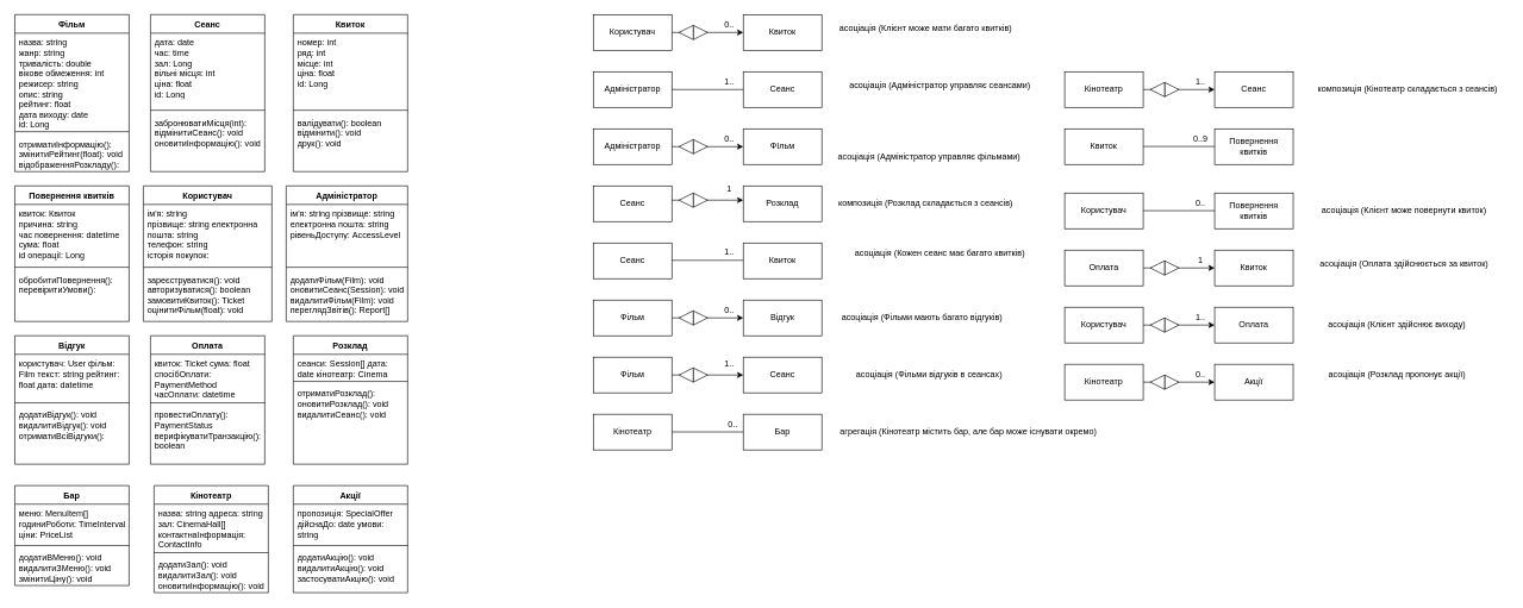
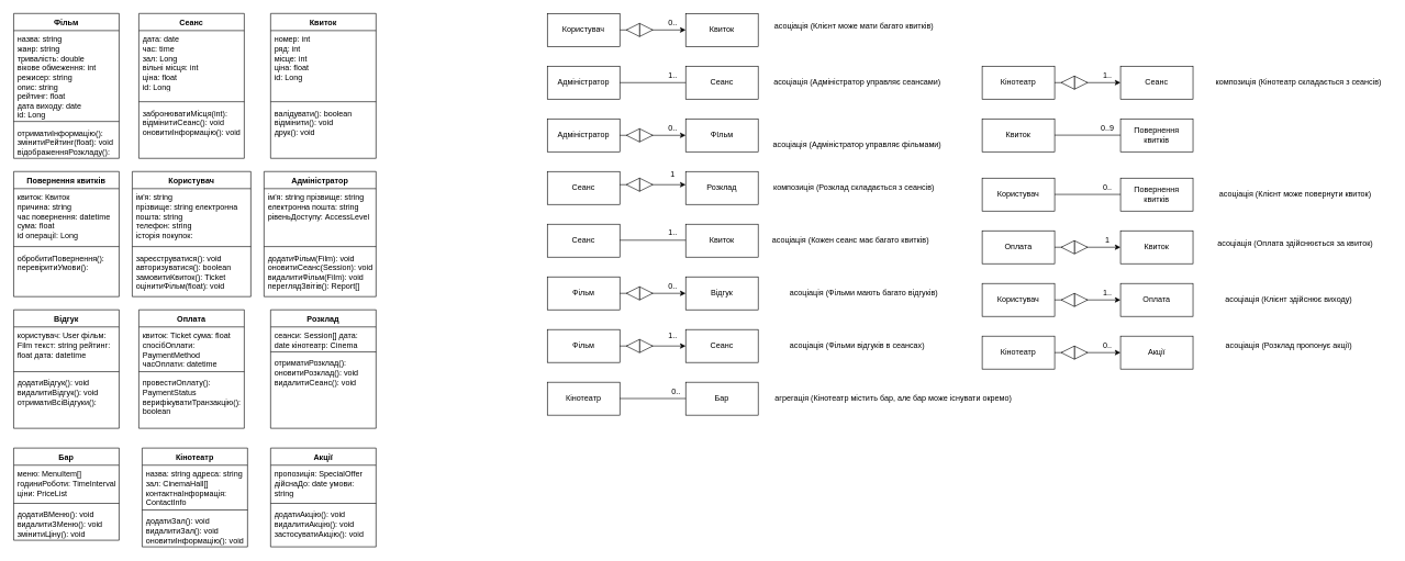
- <mxCell id="55" value="асоціація (Адміністратор управляє сеансами)" style="text;html=1;align=center;verticalAlign=middle;resizable=0;points=[];autosize=1;strokeColor=none;fillColor=none;" parent="1" vertex="1"><mxGeometry x="1175" y="105" width="280" height="30" as="geometry" /></mxCell>
+ <mxCell id="55" value="асоціація (Адміністратор управляє сеансами)" style="text;html=1;align=center;verticalAlign=middle;resizable=0;points=[];autosize=1;strokeColor=none;fillColor=none;" parent="1" vertex="1"><mxGeometry x="1160" y="110" width="280" height="30" as="geometry" /></mxCell>
- <mxCell id="113" value="асоціація (Кожен сеанс має багато квитків)" style="text;html=1;align=center;verticalAlign=middle;resizable=0;points=[];autosize=1;strokeColor=none;fillColor=none;" parent="1" vertex="1"><mxGeometry x="1185" y="340" width="260" height="30" as="geometry" /></mxCell>
+ <mxCell id="113" value="асоціація (Кожен сеанс має багато квитків)" style="text;html=1;align=center;verticalAlign=middle;resizable=0;points=[];autosize=1;strokeColor=none;fillColor=none;" parent="1" vertex="1"><mxGeometry x="1160" y="350" width="260" height="30" as="geometry" /></mxCell>
- <mxCell id="115" value="асоціація (Фільми мають багато відгуків)" style="text;html=1;align=center;verticalAlign=middle;resizable=0;points=[];autosize=1;strokeColor=none;fillColor=none;" parent="1" vertex="1"><mxGeometry x="1165" y="430" width="250" height="30" as="geometry" /></mxCell>
+ <mxCell id="115" value="асоціація (Фільми мають багато відгуків)" style="text;html=1;align=center;verticalAlign=middle;resizable=0;points=[];autosize=1;strokeColor=none;fillColor=none;" parent="1" vertex="1"><mxGeometry x="1185" y="430" width="250" height="30" as="geometry" /></mxCell>
